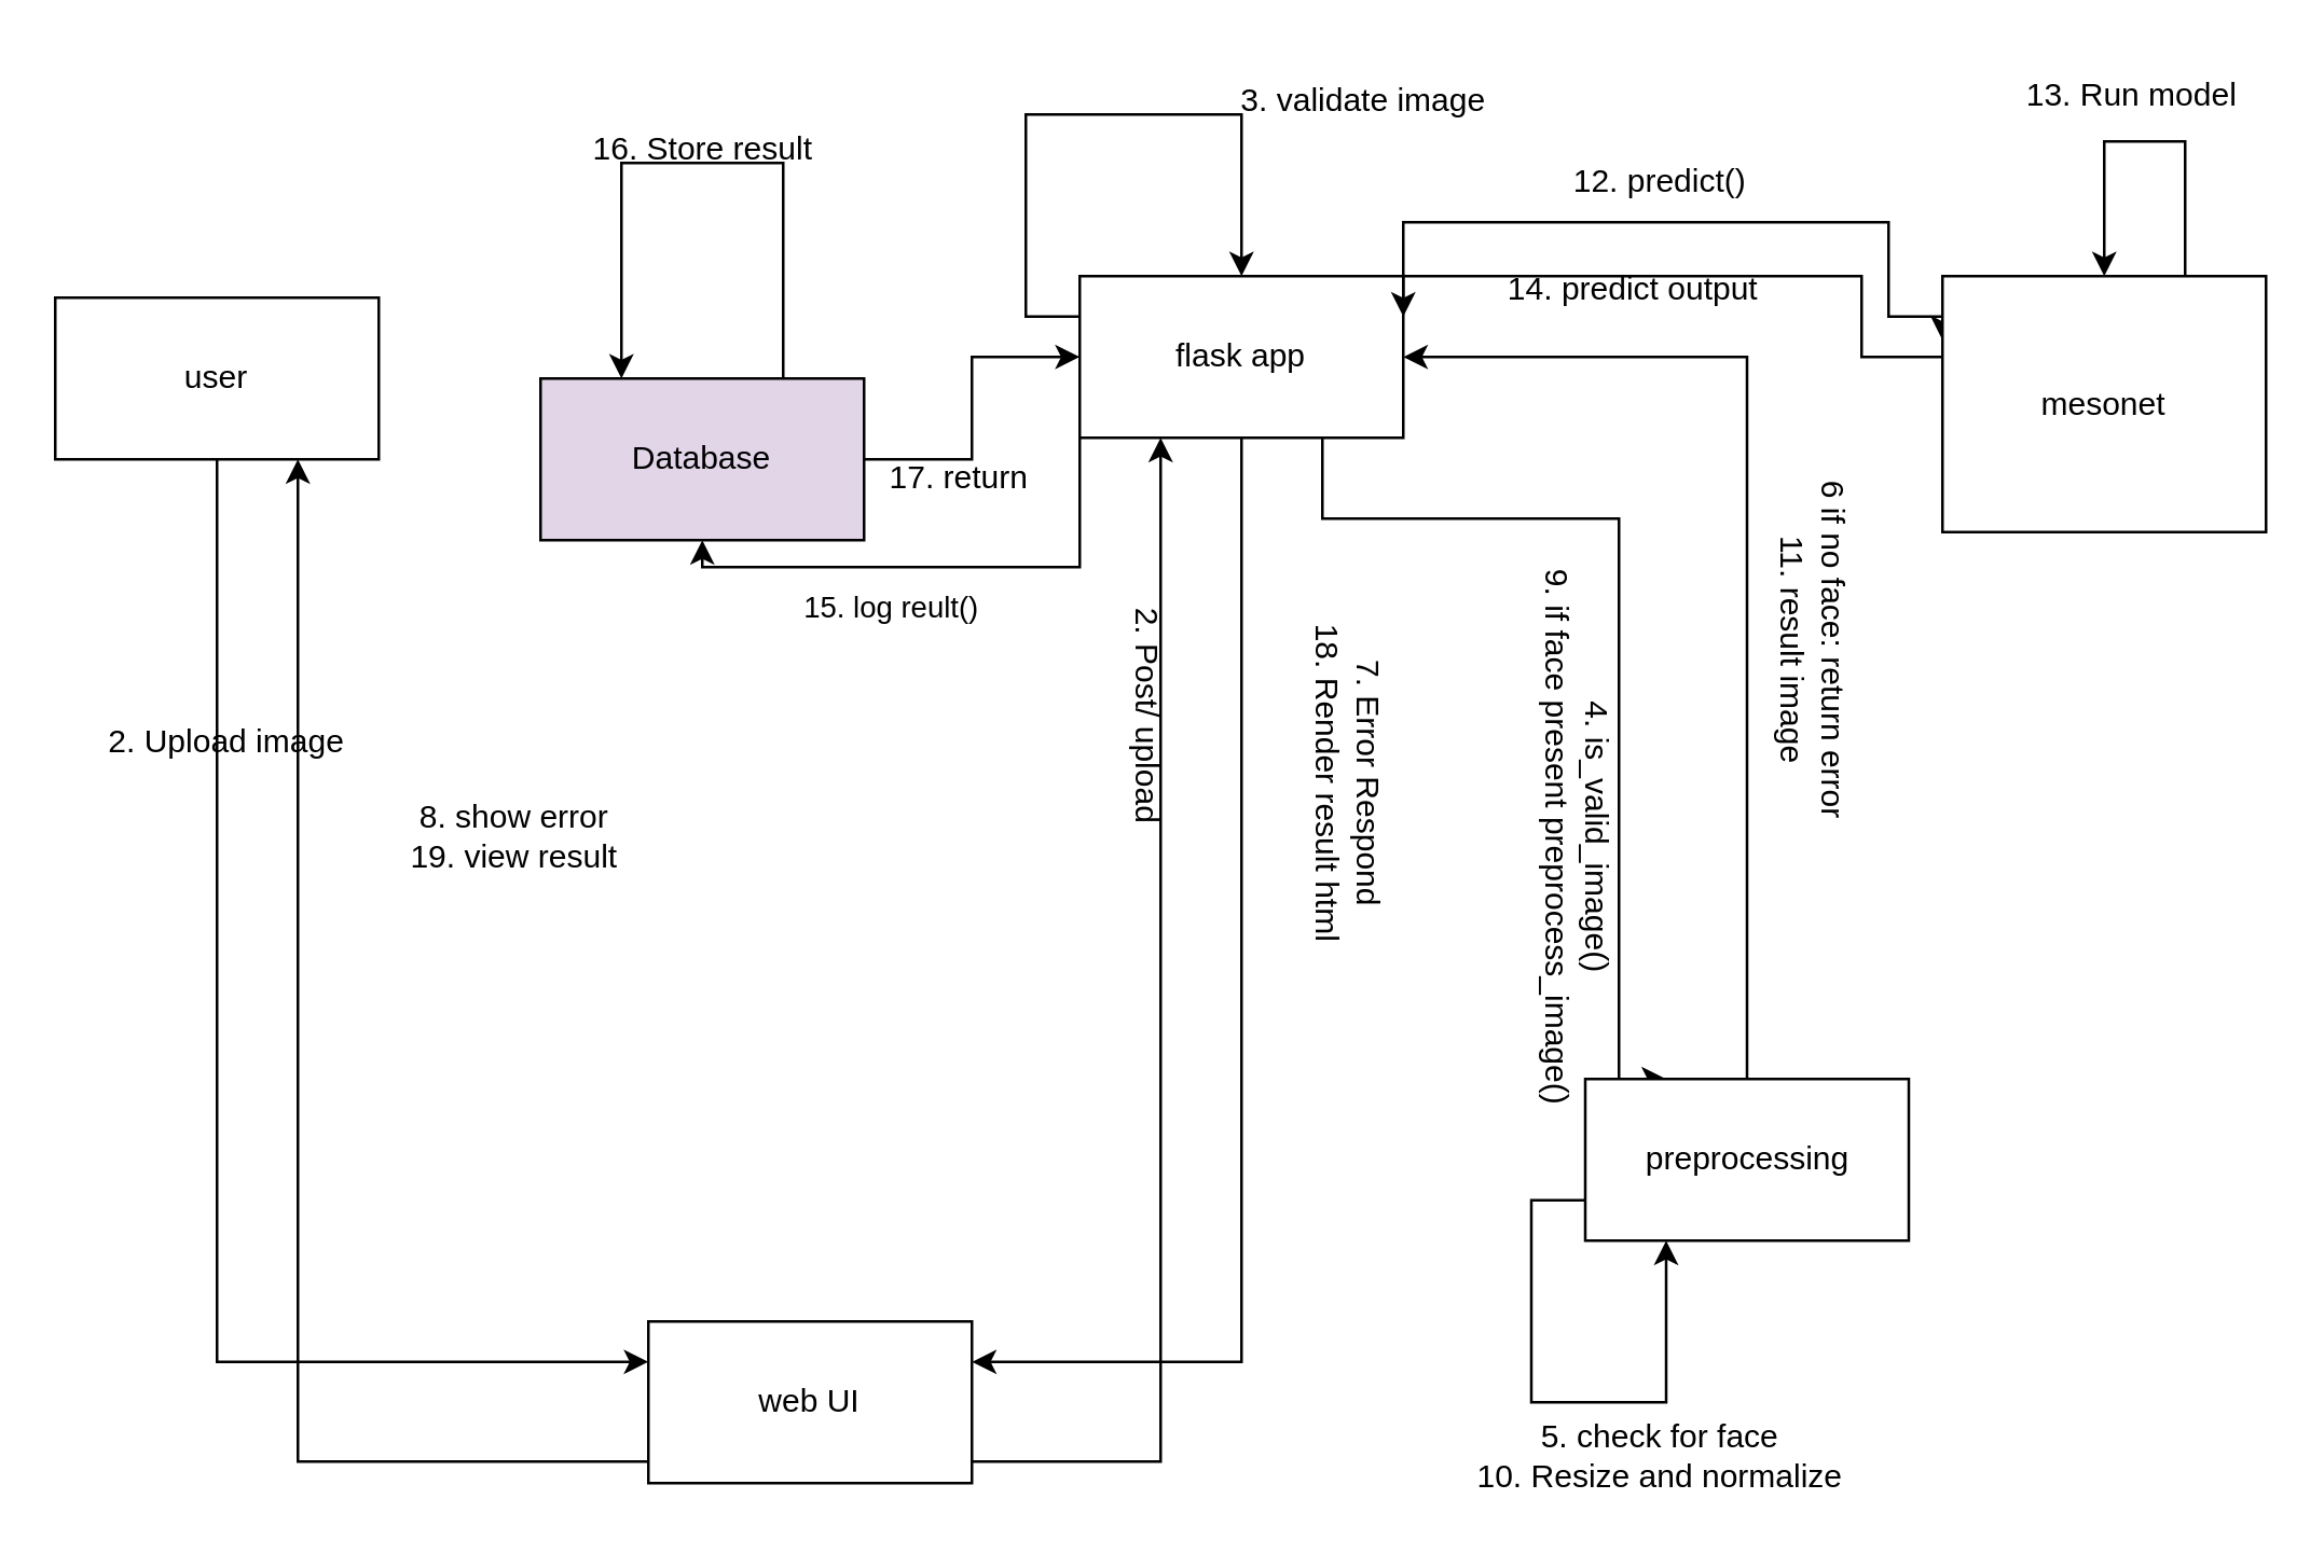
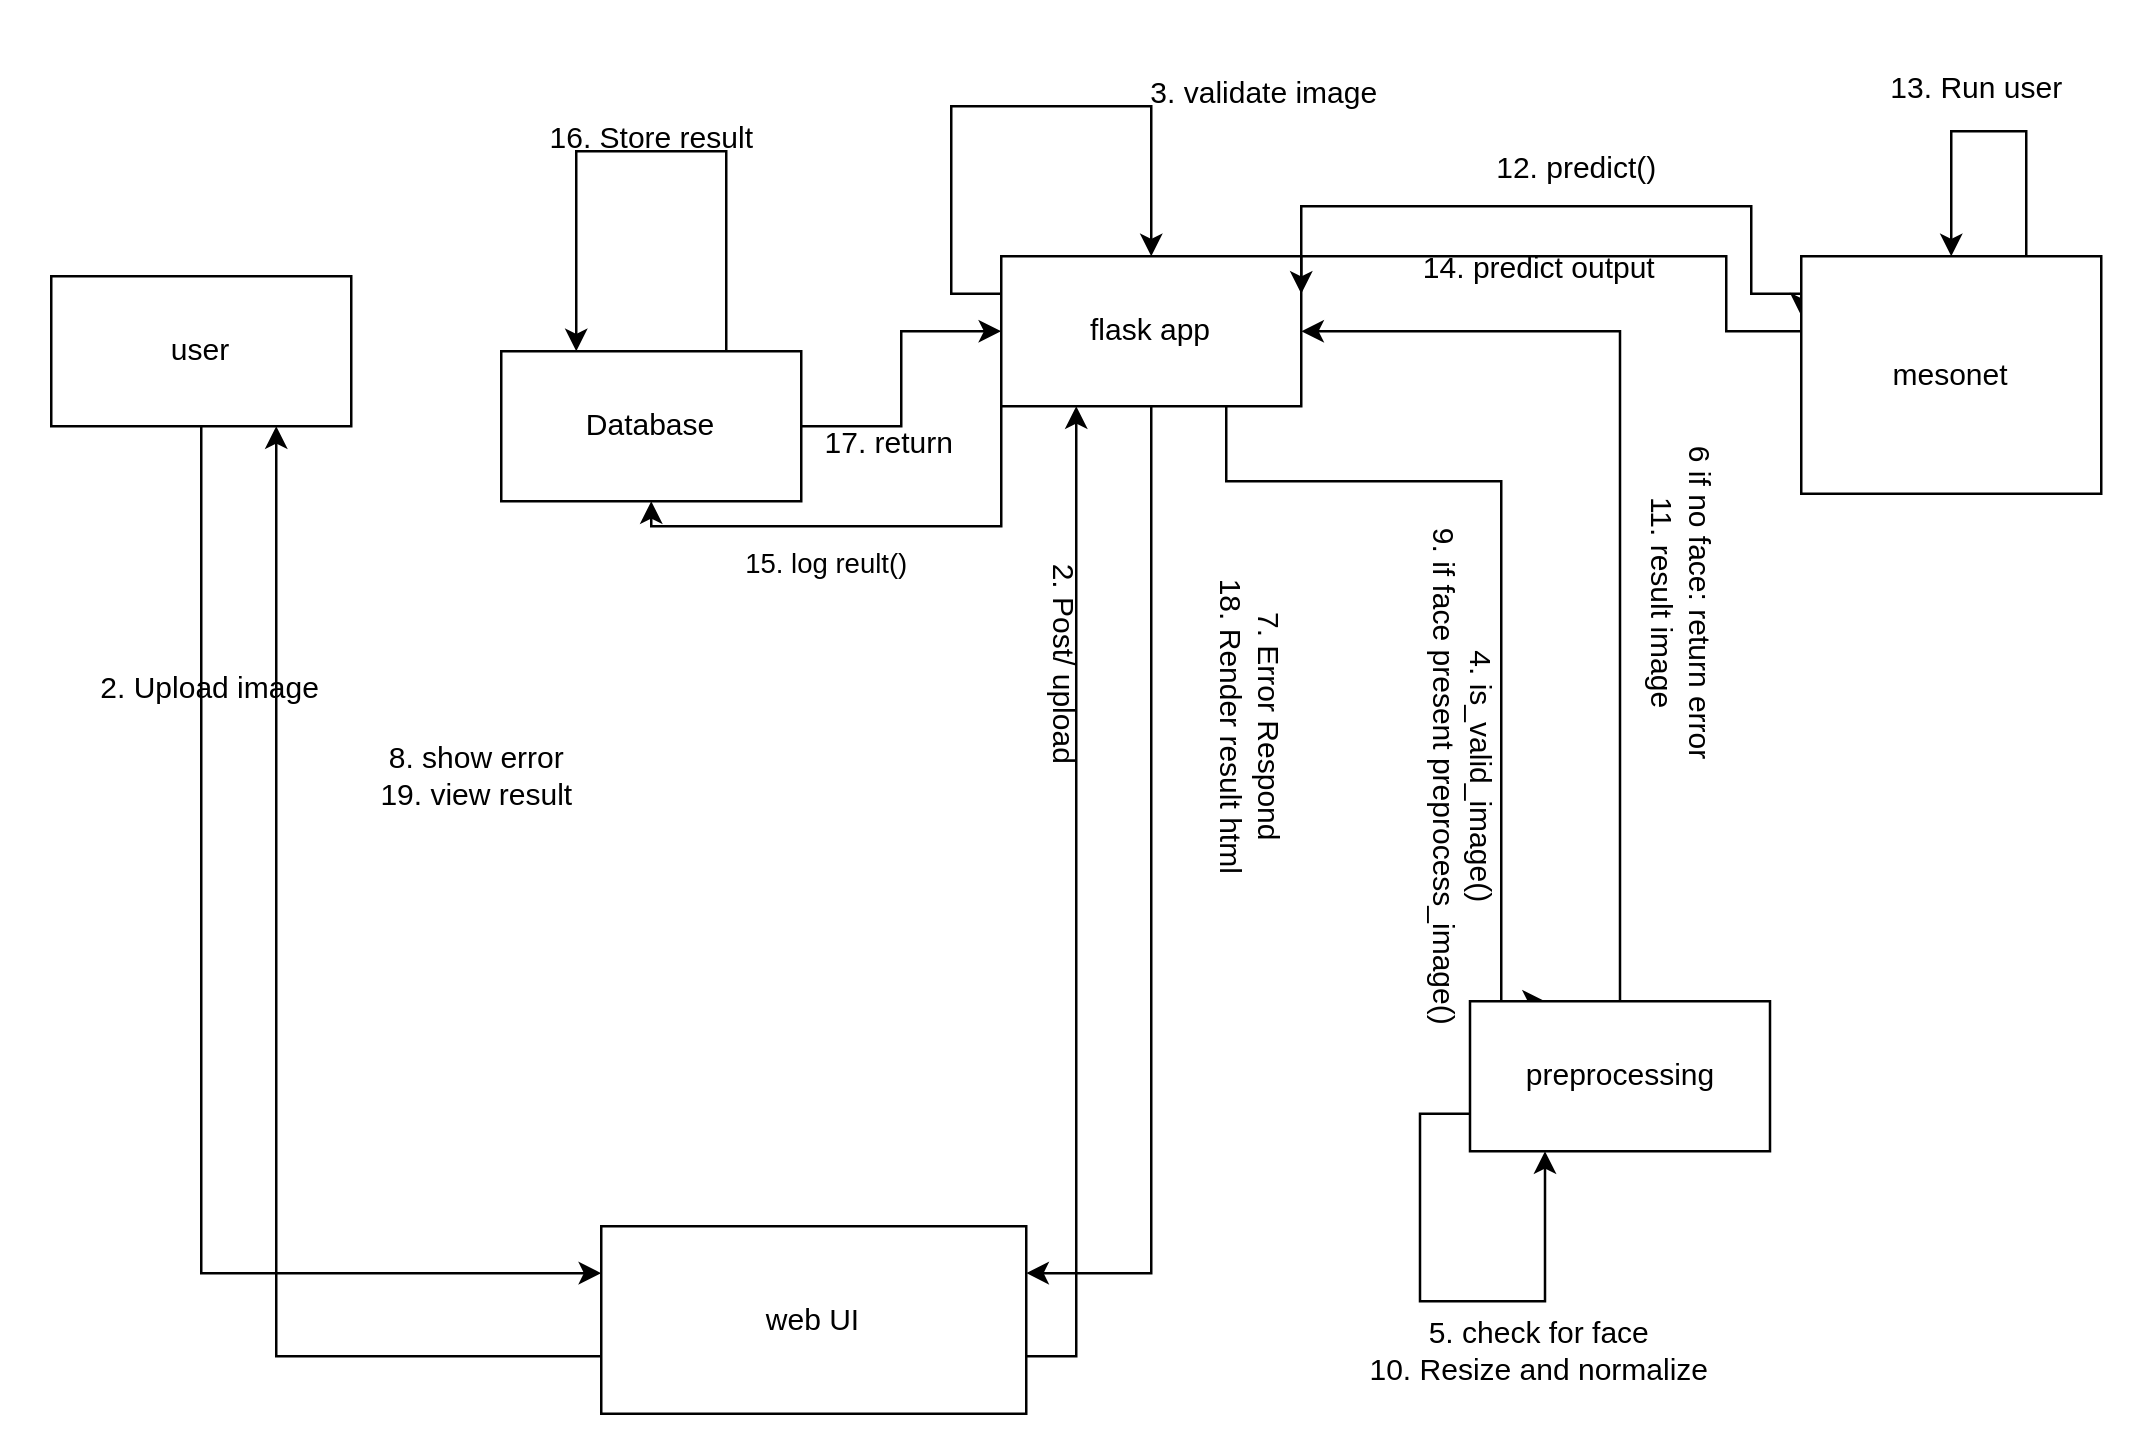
- <mxCell id="31" value="13. Run model" style="text;html=1;align=center;verticalAlign=middle;resizable=0;points=[];autosize=1;strokeColor=none;fillColor=none;" parent="1" vertex="1"><mxGeometry x="740" y="20" width="100" height="30" as="geometry" /></mxCell>
+ <mxCell id="31" value="13. Run user" style="text;html=1;align=center;verticalAlign=middle;resizable=0;points=[];autosize=1;strokeColor=none;fillColor=none;" parent="1" vertex="1"><mxGeometry x="740" y="20" width="100" height="30" as="geometry" /></mxCell>
- <mxCell id="28" value="12. predict()" style="text;html=1;align=center;verticalAlign=middle;resizable=0;points=[];autosize=1;strokeColor=none;fillColor=none;" parent="1" vertex="1"><mxGeometry x="570" y="52" width="90" height="30" as="geometry" /></mxCell>
+ <mxCell id="28" value="12. predict()" style="text;html=1;align=center;verticalAlign=middle;resizable=0;points=[];autosize=1;strokeColor=none;fillColor=none;" parent="1" vertex="1"><mxGeometry x="585" y="52" width="90" height="30" as="geometry" /></mxCell>
- <mxCell id="29" value="14. predict output" style="text;html=1;align=center;verticalAlign=middle;resizable=0;points=[];autosize=1;strokeColor=none;fillColor=none;" parent="1" vertex="1"><mxGeometry x="545" y="92" width="120" height="30" as="geometry" /></mxCell>
+ <mxCell id="29" value="14. predict output" style="text;html=1;align=center;verticalAlign=middle;resizable=0;points=[];autosize=1;strokeColor=none;fillColor=none;" parent="1" vertex="1"><mxGeometry x="555" y="92" width="120" height="30" as="geometry" /></mxCell>
- <mxCell id="17" value="Database" style="rounded=0;whiteSpace=wrap;html=1;fillColor=#e1d5e7;" parent="1" vertex="1"><mxGeometry x="200" y="140" width="120" height="60" as="geometry" /></mxCell>
+ <mxCell id="17" value="Database" style="rounded=0;whiteSpace=wrap;html=1;" parent="1" vertex="1"><mxGeometry x="200" y="140" width="120" height="60" as="geometry" /></mxCell>
- <mxCell id="6" value="web UI" style="rounded=0;whiteSpace=wrap;html=1;" parent="1" vertex="1"><mxGeometry x="240" y="490" width="120" height="60" as="geometry" /></mxCell>
+ <mxCell id="6" value="web UI" style="rounded=0;whiteSpace=wrap;html=1;" parent="1" vertex="1"><mxGeometry x="240" y="490" width="170" height="75" as="geometry" /></mxCell>
